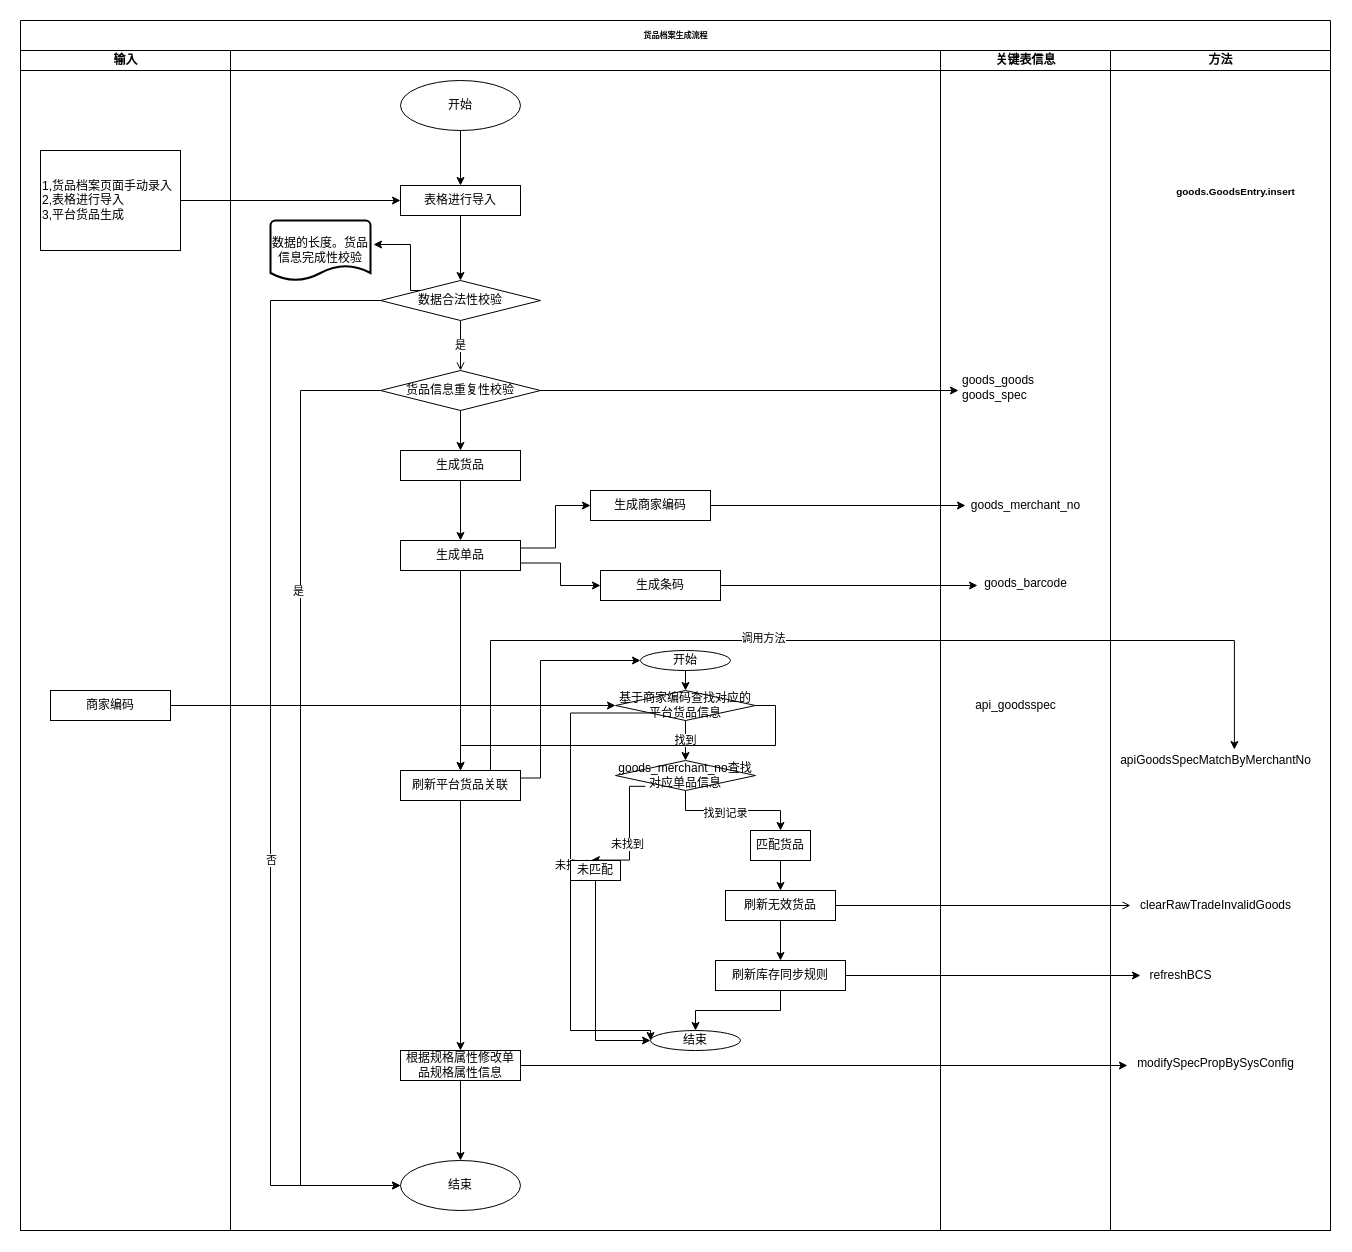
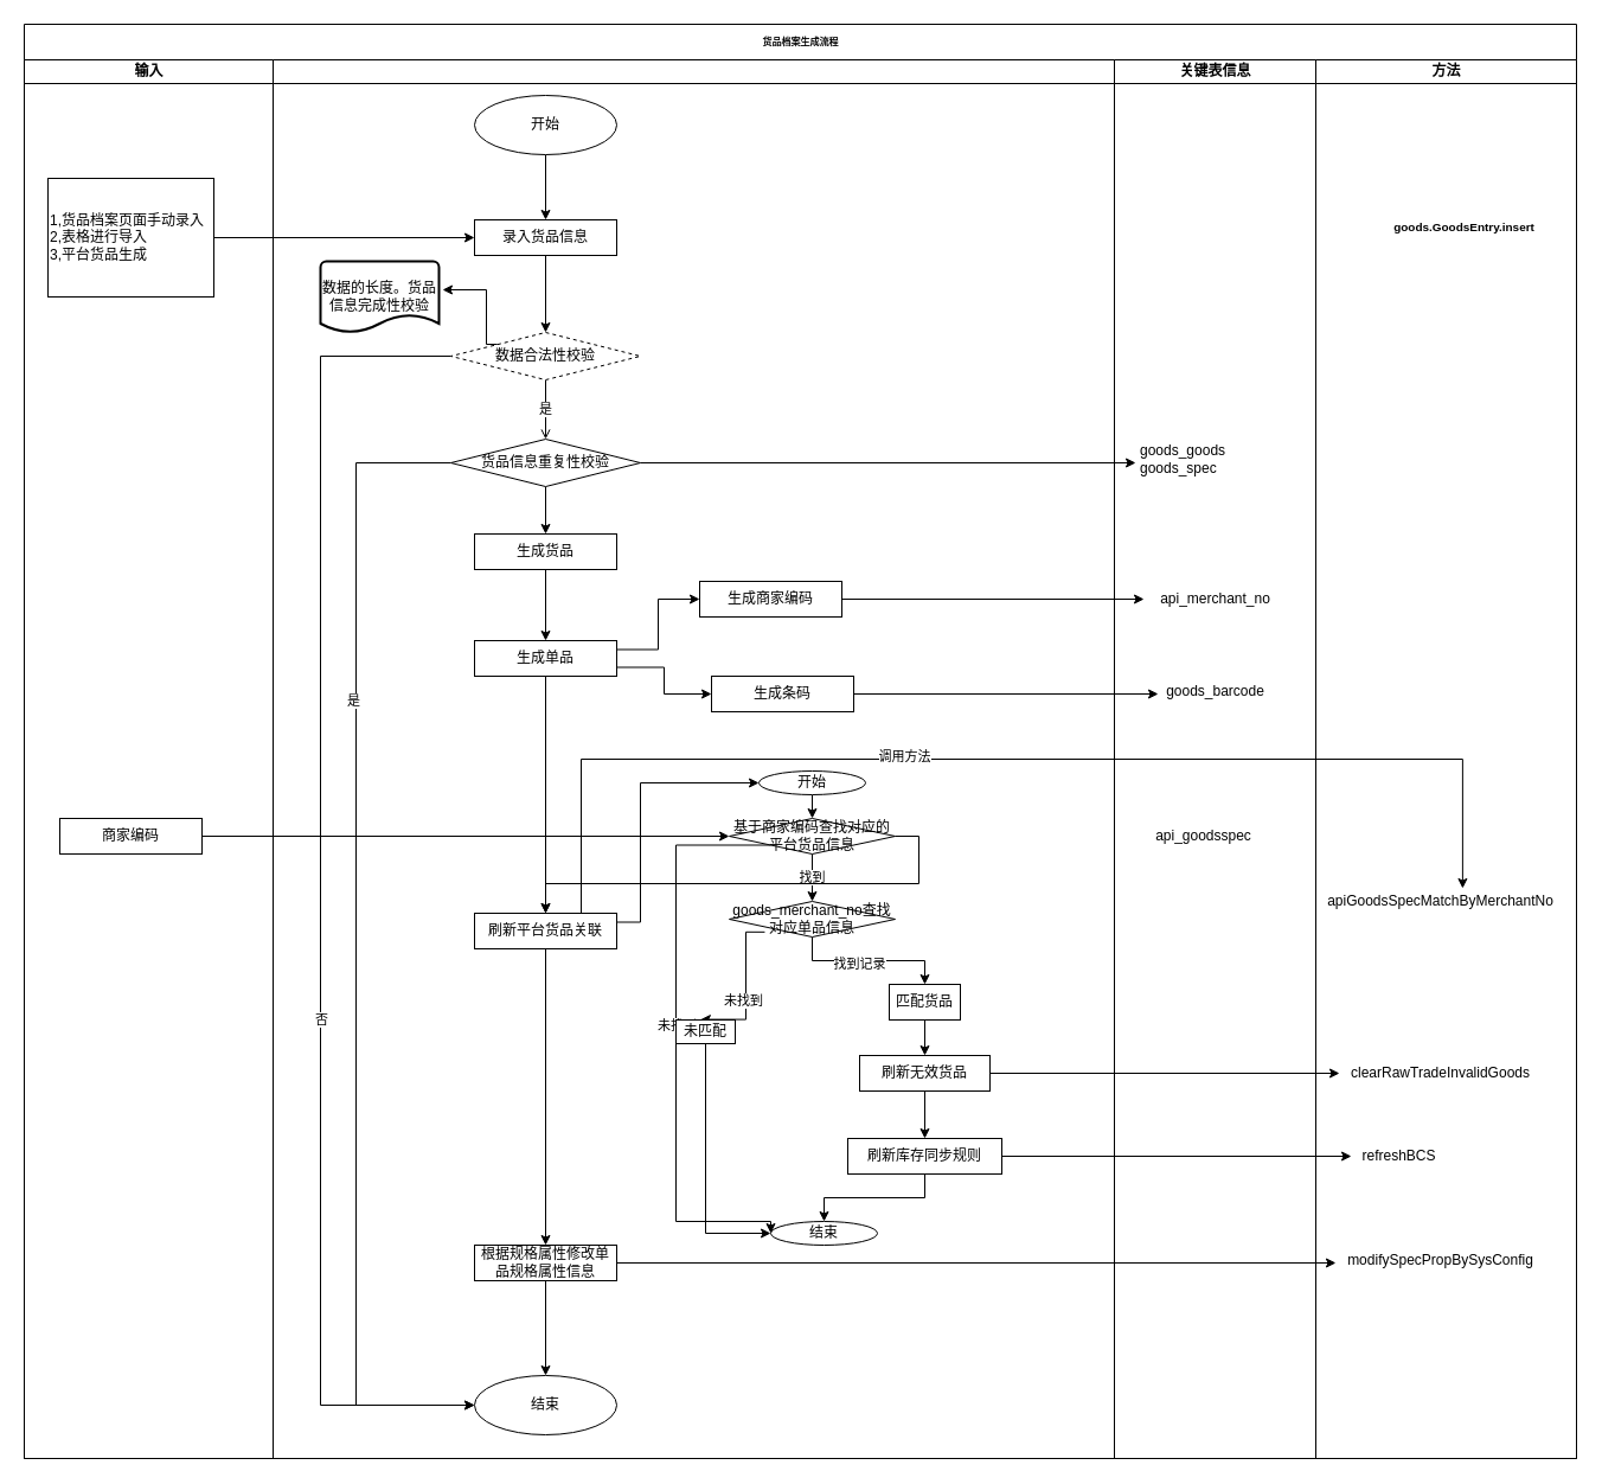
- <mxCell id="10" value="表格进行导入" style="rounded=0;whiteSpace=wrap;html=1;" parent="6" vertex="1"><mxGeometry x="170" y="135" width="120" height="30" as="geometry" /></mxCell>
+ <mxCell id="10" value="录入货品信息" style="rounded=0;whiteSpace=wrap;html=1;" parent="6" vertex="1"><mxGeometry x="170" y="135" width="120" height="30" as="geometry" /></mxCell>
- <mxCell id="15" value="数据合法性校验" style="rhombus;whiteSpace=wrap;html=1;" parent="6" vertex="1"><mxGeometry x="150" y="230" width="160" height="40" as="geometry" /></mxCell>
+ <mxCell id="15" value="数据合法性校验" style="rhombus;whiteSpace=wrap;html=1;dashed=1;" parent="6" vertex="1"><mxGeometry x="150" y="230" width="160" height="40" as="geometry" /></mxCell>
- <mxCell id="57" value="goods_merchant_no&lt;br&gt;" style="text;html=1;align=center;verticalAlign=middle;resizable=0;points=[];autosize=1;" parent="55" vertex="1"><mxGeometry x="25" y="445" width="120" height="20" as="geometry" /></mxCell>
+ <mxCell id="57" value="api_merchant_no&lt;br&gt;" style="text;html=1;align=center;verticalAlign=middle;resizable=0;points=[];autosize=1;" parent="55" vertex="1"><mxGeometry x="25" y="445" width="120" height="20" as="geometry" /></mxCell>
- <mxCell id="75" style="edgeStyle=orthogonalEdgeStyle;rounded=0;orthogonalLoop=1;jettySize=auto;html=1;exitX=1;exitY=0.5;exitDx=0;exitDy=0;endArrow=open;" parent="2" source="52" target="64" edge="1"><mxGeometry relative="1" as="geometry" /></mxCell>
+ <mxCell id="75" style="edgeStyle=orthogonalEdgeStyle;rounded=0;orthogonalLoop=1;jettySize=auto;html=1;exitX=1;exitY=0.5;exitDx=0;exitDy=0;" parent="2" source="52" target="64" edge="1"><mxGeometry relative="1" as="geometry" /></mxCell>
